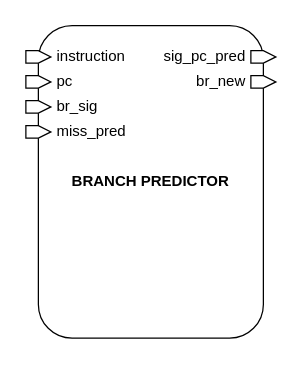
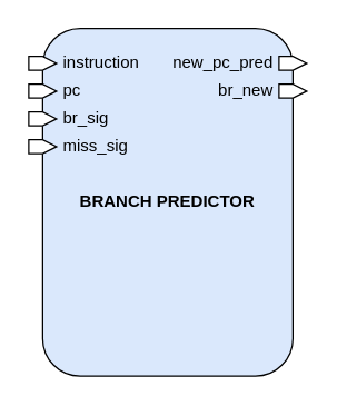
- <mxCell id="8" value="sig_pc_pred" style="html=1;shadow=0;dashed=0;align=right;verticalAlign=middle;shape=mxgraph.arrows2.arrow;dy=0;dx=10;notch=0;labelPosition=left;verticalLabelPosition=middle;spacing=5;movable=1;resizable=1;rotatable=1;deletable=1;editable=1;locked=0;connectable=1;container=0;" vertex="1" parent="1"><mxGeometry x="200" y="40" width="20" height="10" as="geometry" /></mxCell>
+ <mxCell id="8" value="new_pc_pred" style="html=1;shadow=0;dashed=0;align=right;verticalAlign=middle;shape=mxgraph.arrows2.arrow;dy=0;dx=10;notch=0;labelPosition=left;verticalLabelPosition=middle;spacing=5;movable=1;resizable=1;rotatable=1;deletable=1;editable=1;locked=0;connectable=1;container=0;" vertex="1" parent="1"><mxGeometry x="200" y="40" width="20" height="10" as="geometry" /></mxCell>
- <mxCell id="6" value="miss_pred" style="html=1;shadow=0;dashed=0;align=left;verticalAlign=middle;shape=mxgraph.arrows2.arrow;dy=0;dx=10;notch=0;labelPosition=right;verticalLabelPosition=middle;spacing=5;movable=1;resizable=1;rotatable=1;deletable=1;editable=1;locked=0;connectable=1;container=0;" vertex="1" parent="1"><mxGeometry x="20" y="100" width="20" height="10" as="geometry" /></mxCell>
+ <mxCell id="6" value="miss_sig" style="html=1;shadow=0;dashed=0;align=left;verticalAlign=middle;shape=mxgraph.arrows2.arrow;dy=0;dx=10;notch=0;labelPosition=right;verticalLabelPosition=middle;spacing=5;movable=1;resizable=1;rotatable=1;deletable=1;editable=1;locked=0;connectable=1;container=0;" vertex="1" parent="1"><mxGeometry x="20" y="100" width="20" height="10" as="geometry" /></mxCell>
- <mxCell id="2" value="&lt;b&gt;BRANCH PREDICTOR&lt;/b&gt;" style="rounded=1;whiteSpace=wrap;html=1;container=0;" vertex="1" parent="1"><mxGeometry x="30" y="20" width="180" height="250" as="geometry" /></mxCell>
+ <mxCell id="2" value="&lt;b&gt;BRANCH PREDICTOR&lt;/b&gt;" style="rounded=1;whiteSpace=wrap;html=1;container=0;fillColor=#dae8fc;" vertex="1" parent="1"><mxGeometry x="30" y="20" width="180" height="250" as="geometry" /></mxCell>
